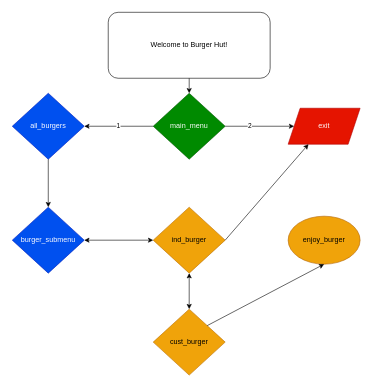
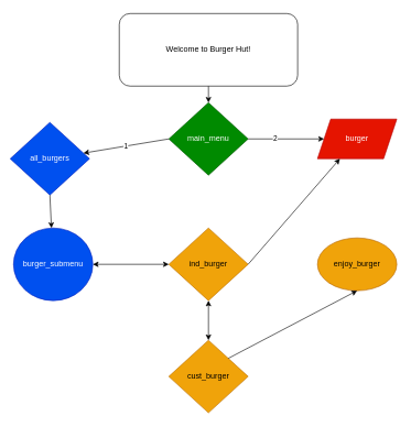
- <mxCell id="4" value="all_burgers" style="rhombus;whiteSpace=wrap;html=1;fillColor=#0050ef;fontColor=#ffffff;strokeColor=#001DBC;" parent="1" vertex="1"><mxGeometry x="20" y="155" width="120" height="110" as="geometry" /></mxCell>
+ <mxCell id="4" value="all_burgers" style="rhombus;whiteSpace=wrap;html=1;fillColor=#0050ef;fontColor=#ffffff;strokeColor=#001DBC;" parent="1" vertex="1"><mxGeometry x="15" y="185" width="120" height="110" as="geometry" /></mxCell>
- <mxCell id="8" value="exit" style="shape=parallelogram;perimeter=parallelogramPerimeter;whiteSpace=wrap;html=1;fixedSize=1;fillColor=#e51400;fontColor=#ffffff;strokeColor=#B20000;" parent="1" vertex="1"><mxGeometry x="480" y="180" width="120" height="60" as="geometry" /></mxCell>
+ <mxCell id="8" value="burger" style="shape=parallelogram;perimeter=parallelogramPerimeter;whiteSpace=wrap;html=1;fixedSize=1;fillColor=#e51400;fontColor=#ffffff;strokeColor=#B20000;" parent="1" vertex="1"><mxGeometry x="480" y="180" width="120" height="60" as="geometry" /></mxCell>
- <mxCell id="5" value="burger_submenu" style="rhombus;whiteSpace=wrap;html=1;fillColor=#0050ef;fontColor=#ffffff;strokeColor=#001DBC;" parent="1" vertex="1"><mxGeometry x="20" y="345" width="120" height="110" as="geometry" /></mxCell>
+ <mxCell id="5" value="burger_submenu" style="ellipse;whiteSpace=wrap;html=1;fillColor=#0050ef;fontColor=#ffffff;strokeColor=#001DBC;" parent="1" vertex="1"><mxGeometry x="20" y="345" width="120" height="110" as="geometry" /></mxCell>
